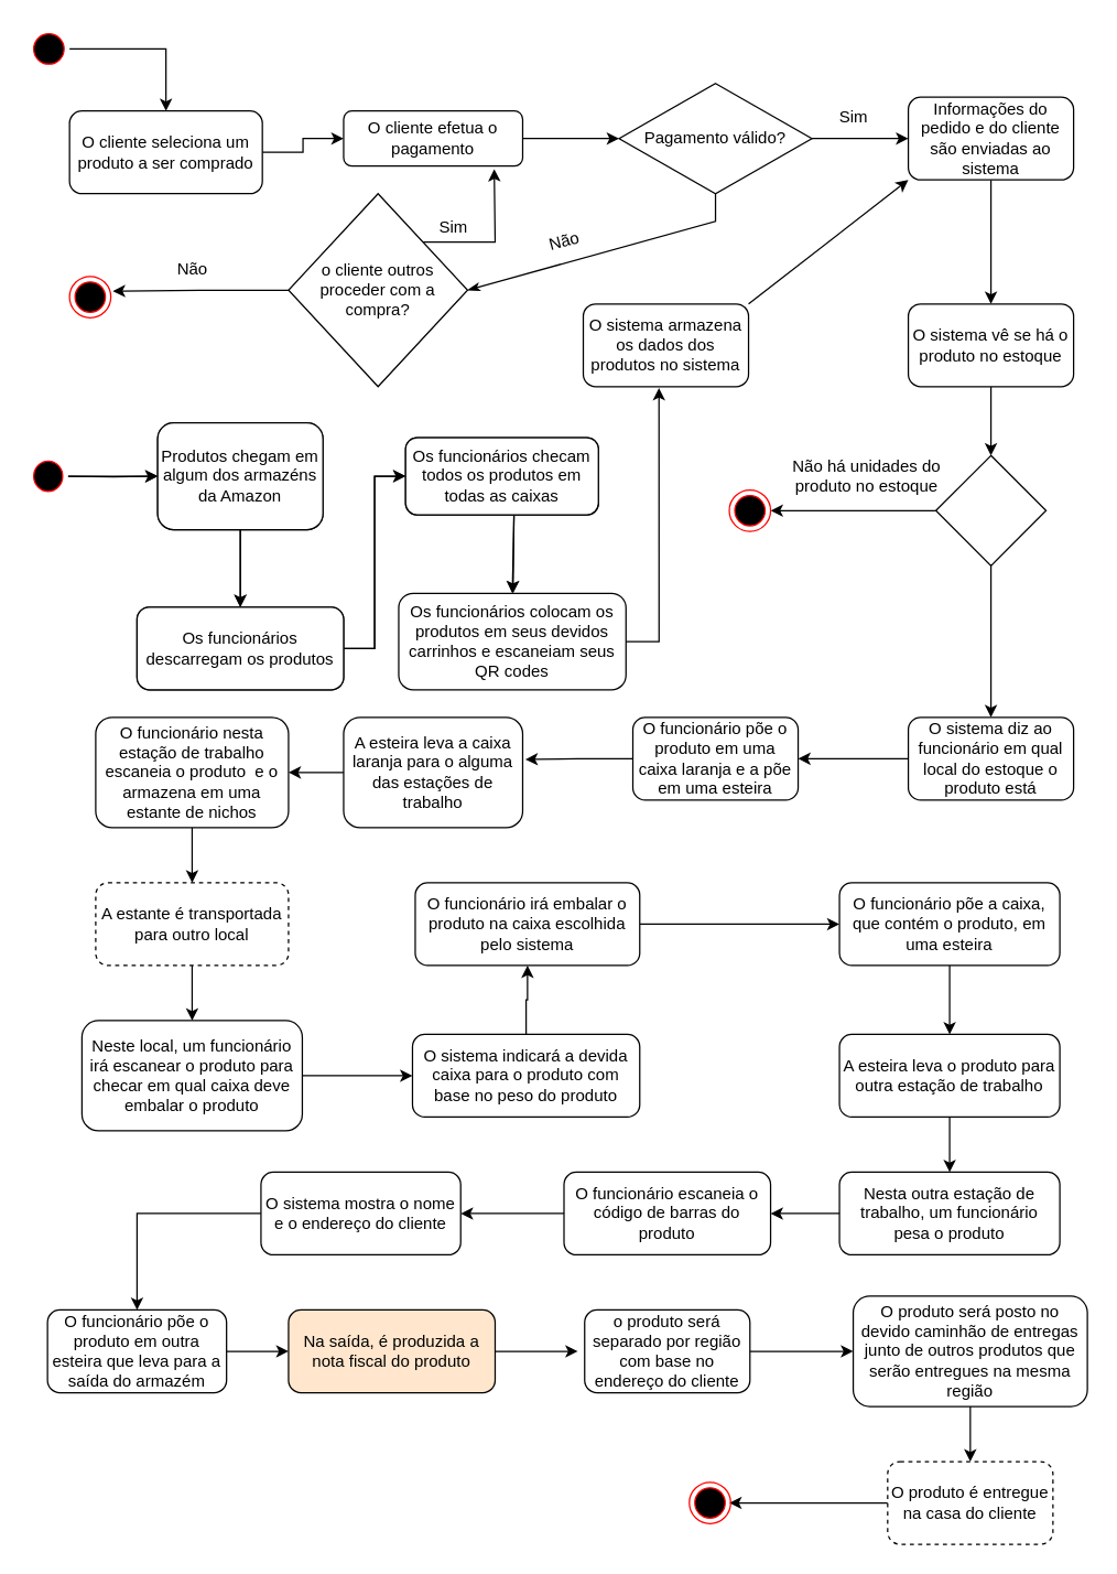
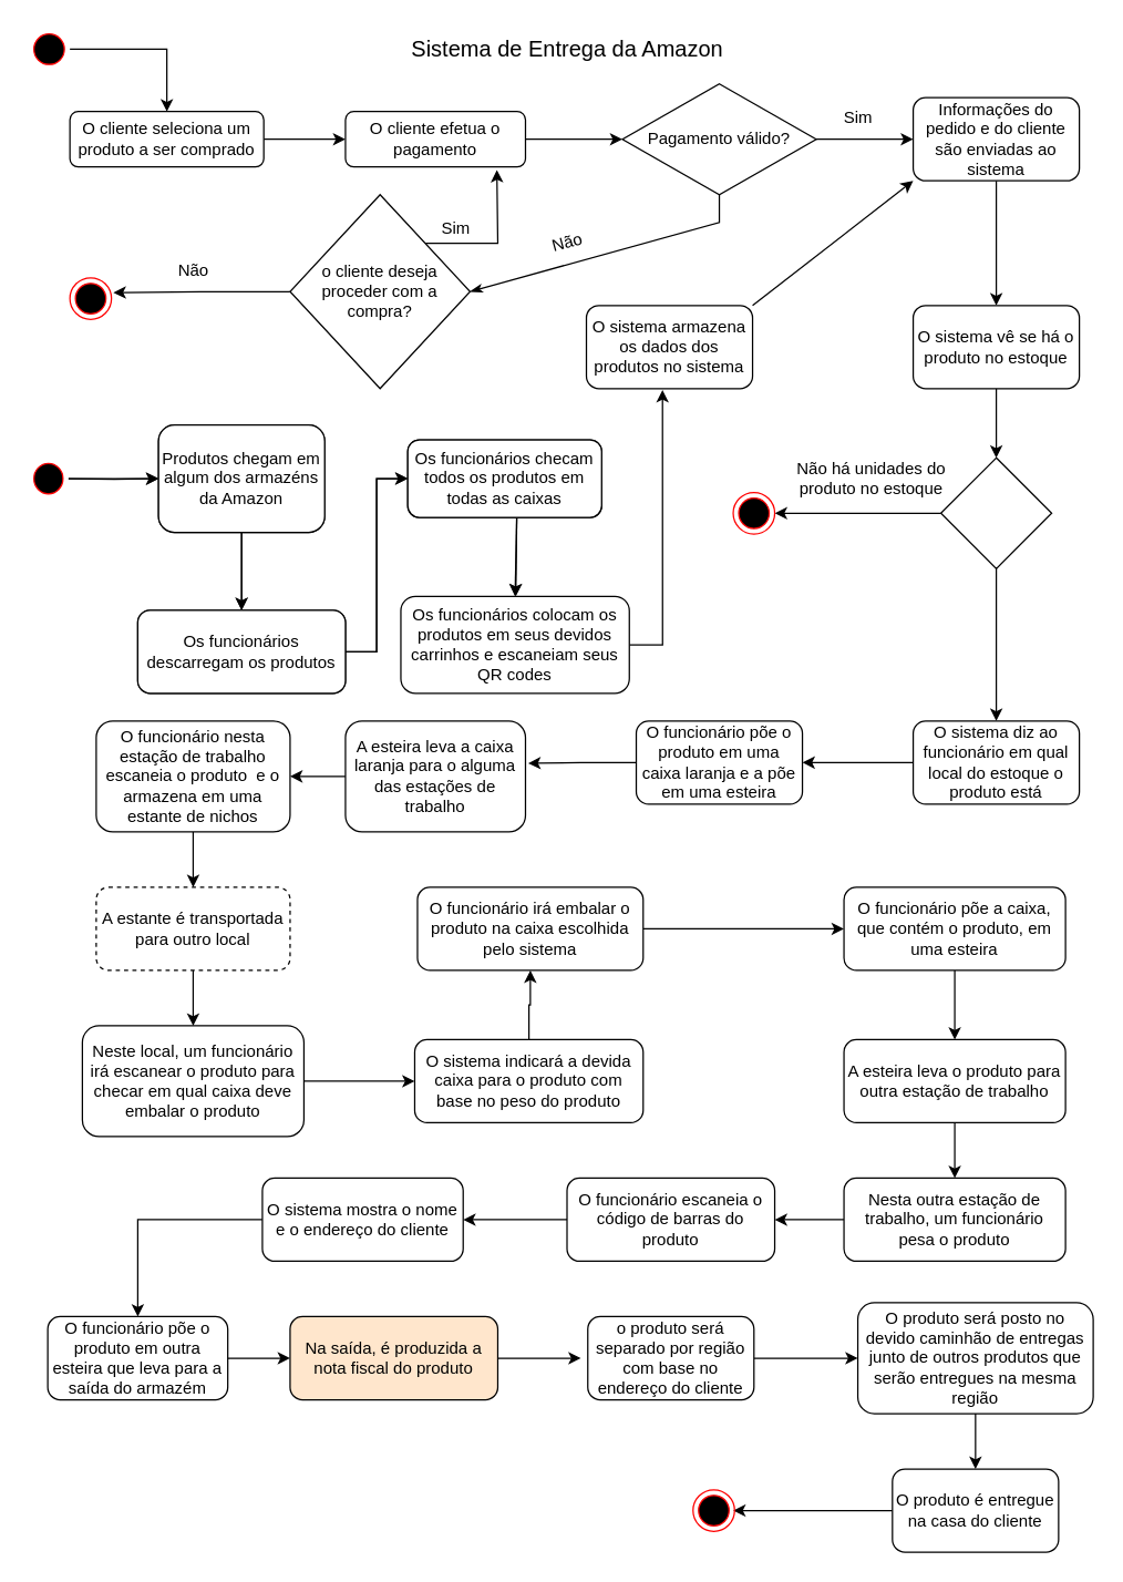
+ <mxCell id="13" value="Sistema de Entrega da Amazon" style="text;html=1;align=center;verticalAlign=middle;resizable=0;points=[];autosize=1;strokeColor=none;fillColor=none;fontSize=16;" parent="1" vertex="1"><mxGeometry x="284" y="20" width="250" height="30" as="geometry" /></mxCell>
- <mxCell id="3" value="O cliente seleciona um produto a ser comprado" style="rounded=1;whiteSpace=wrap;html=1;" parent="1" vertex="1"><mxGeometry x="50" y="80" width="140" height="60" as="geometry" /></mxCell>
+ <mxCell id="3" value="O cliente seleciona um produto a ser comprado" style="rounded=1;whiteSpace=wrap;html=1;" parent="1" vertex="1"><mxGeometry x="50" y="80" width="140" height="40" as="geometry" /></mxCell>
- <mxCell id="16" value="o cliente outros proceder com a compra?" style="rhombus;whiteSpace=wrap;html=1;" parent="1" vertex="1"><mxGeometry x="209" y="140" width="130" height="140" as="geometry" /></mxCell>
+ <mxCell id="16" value="o cliente deseja proceder com a compra?" style="rhombus;whiteSpace=wrap;html=1;" parent="1" vertex="1"><mxGeometry x="209" y="140" width="130" height="140" as="geometry" /></mxCell>
- <mxCell id="83" value="O produto é entregue na casa do cliente" style="rounded=1;whiteSpace=wrap;html=1;dashed=1;" vertex="1" parent="1"><mxGeometry x="644" y="1060" width="120" height="60" as="geometry" /></mxCell>
+ <mxCell id="83" value="O produto é entregue na casa do cliente" style="rounded=1;whiteSpace=wrap;html=1;" vertex="1" parent="1"><mxGeometry x="644" y="1060" width="120" height="60" as="geometry" /></mxCell>
